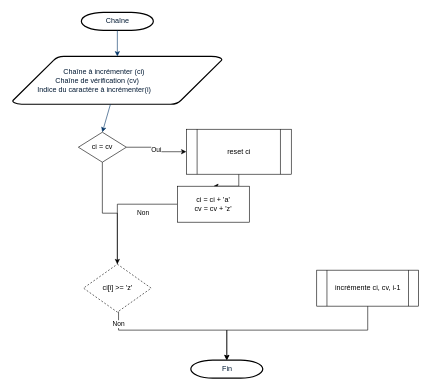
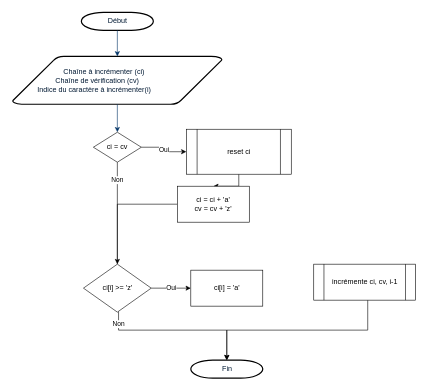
- <mxCell id="2" value="Chaîne" style="shape=mxgraph.flowchart.terminator;fillColor=#FFFFFF;strokeColor=#000000;strokeWidth=2;gradientColor=none;gradientDirection=north;fontColor=#001933;fontStyle=0;html=1;" parent="1" vertex="1"><mxGeometry x="135" y="20" width="120" height="30" as="geometry" /></mxCell>
+ <mxCell id="2" value="Début" style="shape=mxgraph.flowchart.terminator;fillColor=#FFFFFF;strokeColor=#000000;strokeWidth=2;gradientColor=none;gradientDirection=north;fontColor=#001933;fontStyle=0;html=1;" parent="1" vertex="1"><mxGeometry x="135" y="20" width="120" height="30" as="geometry" /></mxCell>
- <mxCell id="8" value="ci = cv" style="rhombus;whiteSpace=wrap;html=1;" vertex="1" parent="1"><mxGeometry x="130" y="220" width="80" height="50" as="geometry" /></mxCell>
+ <mxCell id="8" value="ci = cv" style="rhombus;whiteSpace=wrap;html=1;" vertex="1" parent="1"><mxGeometry x="155" y="220" width="80" height="50" as="geometry" /></mxCell>
- <mxCell id="15" value="ci[i] &amp;gt;= 'z'" style="rhombus;whiteSpace=wrap;html=1;dashed=1;" vertex="1" parent="1"><mxGeometry x="138.5" y="440" width="113" height="80" as="geometry" /></mxCell>
+ <mxCell id="15" value="ci[i] &amp;gt;= 'z'" style="rhombus;whiteSpace=wrap;html=1;" vertex="1" parent="1"><mxGeometry x="138.5" y="440" width="113" height="80" as="geometry" /></mxCell>
+ <mxCell id="13" value="Oui" style="edgeStyle=orthogonalEdgeStyle;rounded=0;orthogonalLoop=1;jettySize=auto;html=1;entryX=0;entryY=0.5;entryDx=0;entryDy=0;" edge="1" parent="1" source="15" target="16"><mxGeometry relative="1" as="geometry" /></mxCell>
+ <mxCell id="16" value="ci[i] = 'a'" style="rounded=0;whiteSpace=wrap;html=1;" vertex="1" parent="1"><mxGeometry x="317.5" y="450" width="120" height="60" as="geometry" /></mxCell>
- <mxCell id="18" value="incrémente ci, cv, i-1" style="shape=process;whiteSpace=wrap;html=1;backgroundOutline=1;" vertex="1" parent="1"><mxGeometry x="527.5" y="450" width="170" height="60" as="geometry" /></mxCell>
+ <mxCell id="18" value="incrémente ci, cv, i-1" style="shape=process;whiteSpace=wrap;html=1;backgroundOutline=1;" vertex="1" parent="1"><mxGeometry x="522.5" y="440" width="170" height="60" as="geometry" /></mxCell>
